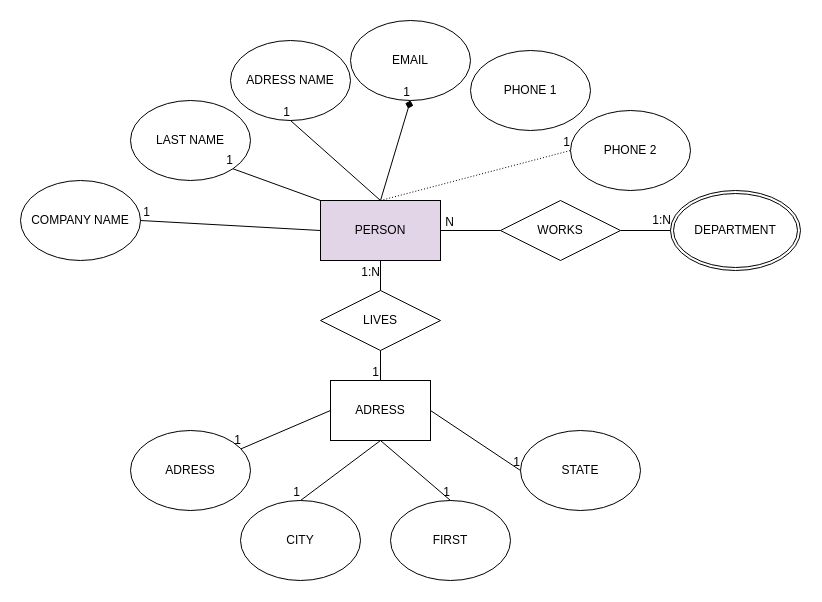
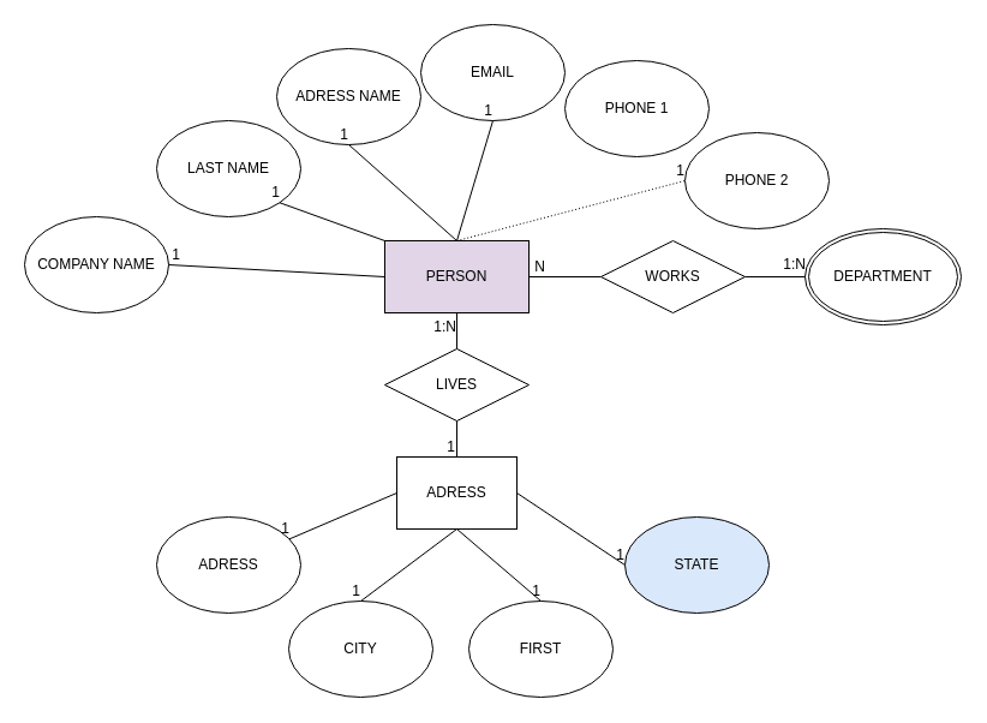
- <mxCell id="17" value="" style="endArrow=diamond;html=1;rounded=0;entryX=0.5;entryY=1;entryDx=0;entryDy=0;exitX=0.5;exitY=0;exitDx=0;exitDy=0;" parent="1" source="2" target="5" edge="1"><mxGeometry relative="1" as="geometry"><mxPoint x="350" y="160" as="sourcePoint" /><mxPoint x="410" y="160" as="targetPoint" /><Array as="points" /></mxGeometry></mxCell>
+ <mxCell id="17" value="" style="endArrow=none;html=1;rounded=0;entryX=0.5;entryY=1;entryDx=0;entryDy=0;exitX=0.5;exitY=0;exitDx=0;exitDy=0;" parent="1" source="2" target="5" edge="1"><mxGeometry relative="1" as="geometry"><mxPoint x="350" y="160" as="sourcePoint" /><mxPoint x="410" y="160" as="targetPoint" /><Array as="points" /></mxGeometry></mxCell>
- <mxCell id="12" value="STATE" style="ellipse;whiteSpace=wrap;html=1;" parent="1" vertex="1"><mxGeometry x="520" y="430" width="120" height="80" as="geometry" /></mxCell>
+ <mxCell id="12" value="STATE" style="ellipse;whiteSpace=wrap;html=1;fillColor=#dae8fc;" parent="1" vertex="1"><mxGeometry x="520" y="430" width="120" height="80" as="geometry" /></mxCell>
